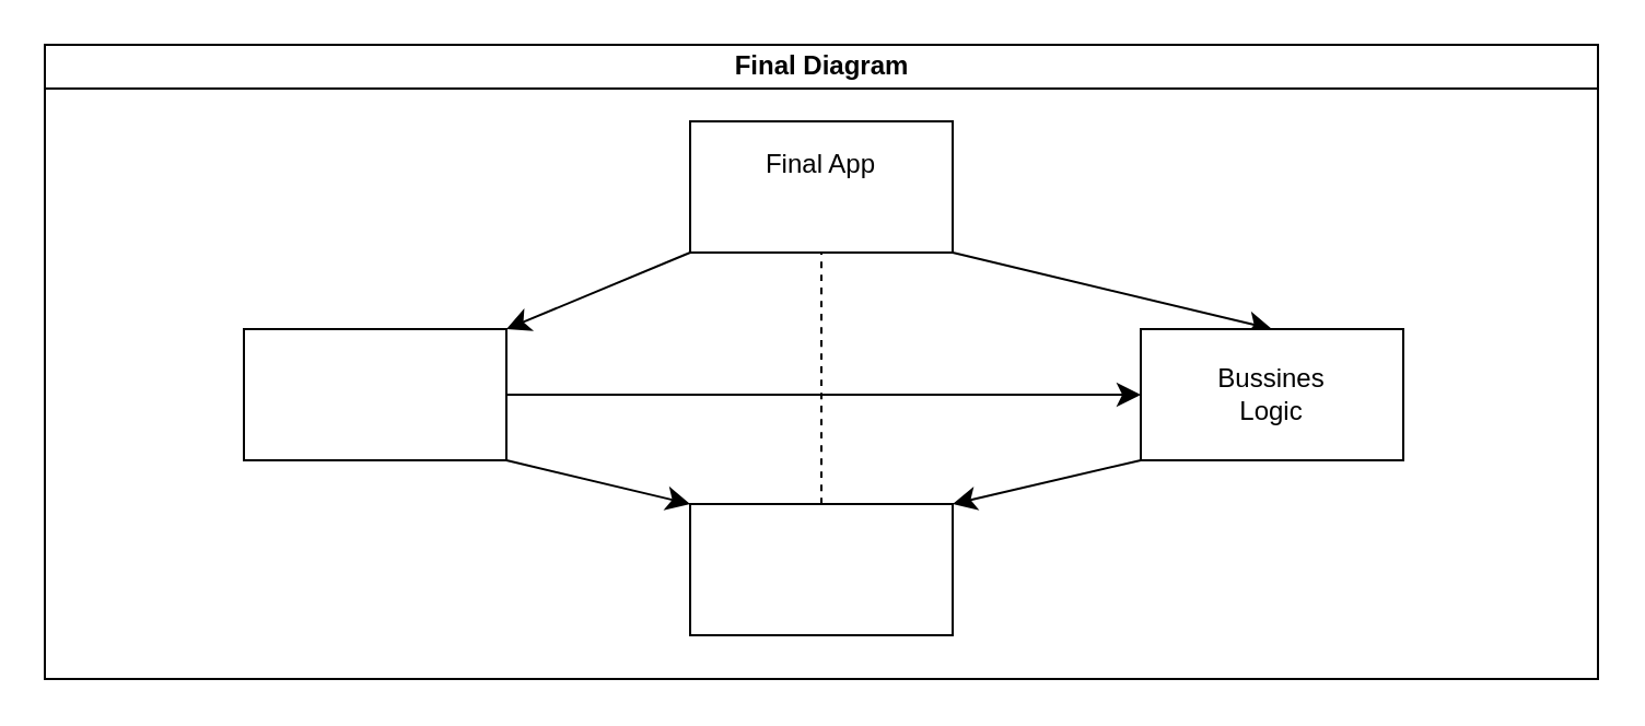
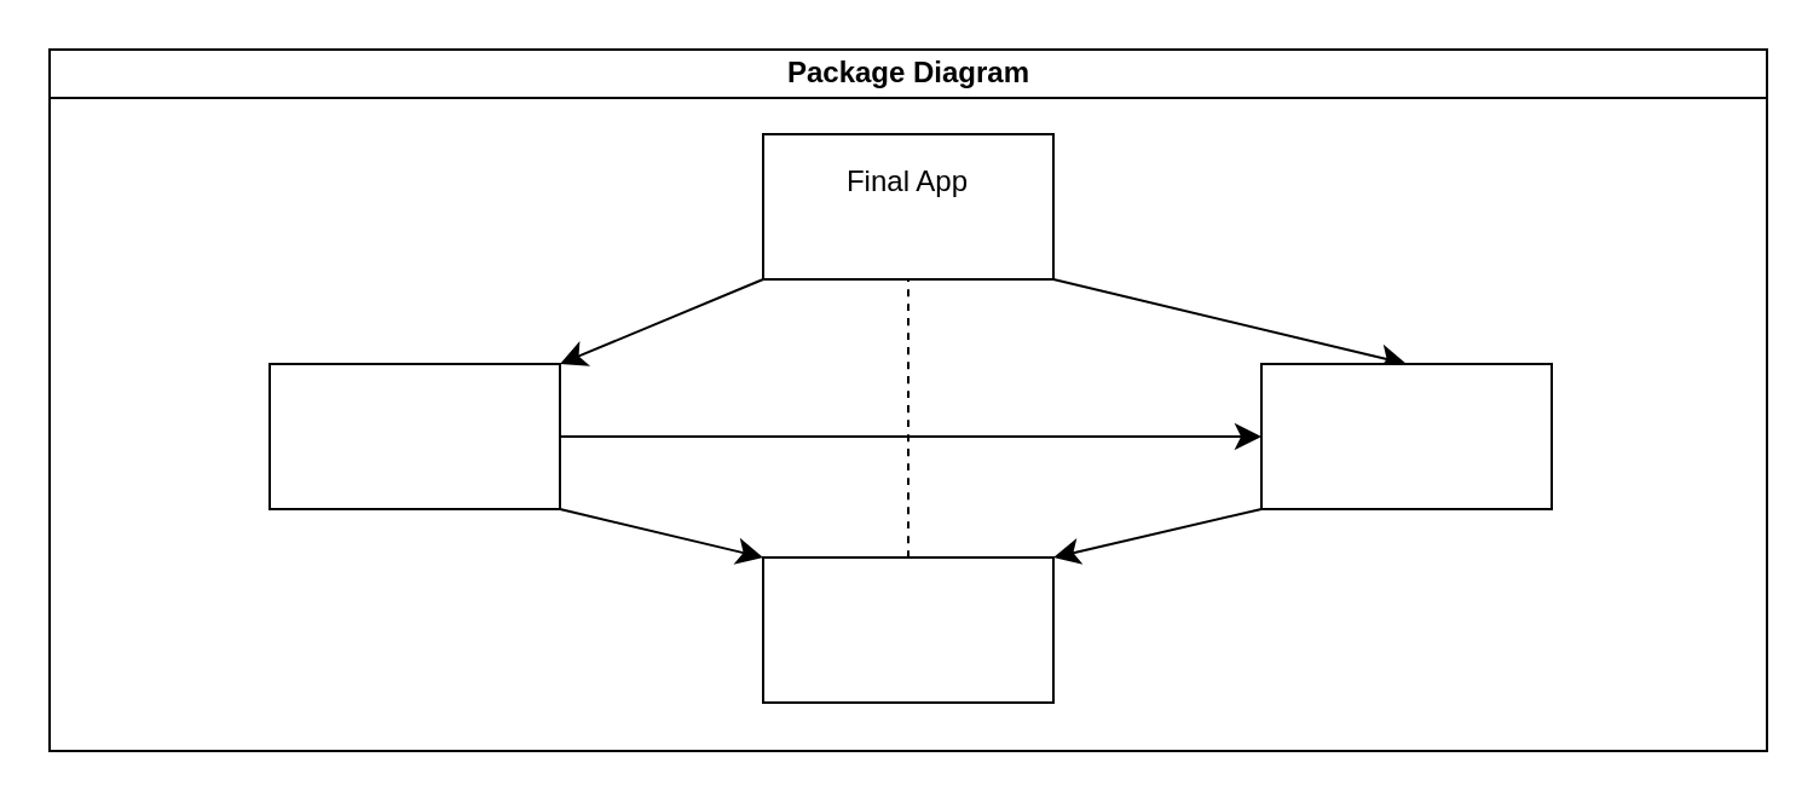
- <mxCell id="2" value="Final Diagram" style="swimlane;html=1;startSize=20;horizontal=1;containerType=tree;glass=0;" parent="1" vertex="1"><mxGeometry x="20" y="20" width="710" height="290" as="geometry" /></mxCell>
+ <mxCell id="2" value="Package Diagram" style="swimlane;html=1;startSize=20;horizontal=1;containerType=tree;glass=0;" parent="1" vertex="1"><mxGeometry x="20" y="20" width="710" height="290" as="geometry" /></mxCell>
- <mxCell id="13" value="Bussines Logic" style="text;html=1;align=center;verticalAlign=middle;whiteSpace=wrap;rounded=0;" vertex="1" parent="2"><mxGeometry x="531" y="145" width="60" height="30" as="geometry" /></mxCell>
